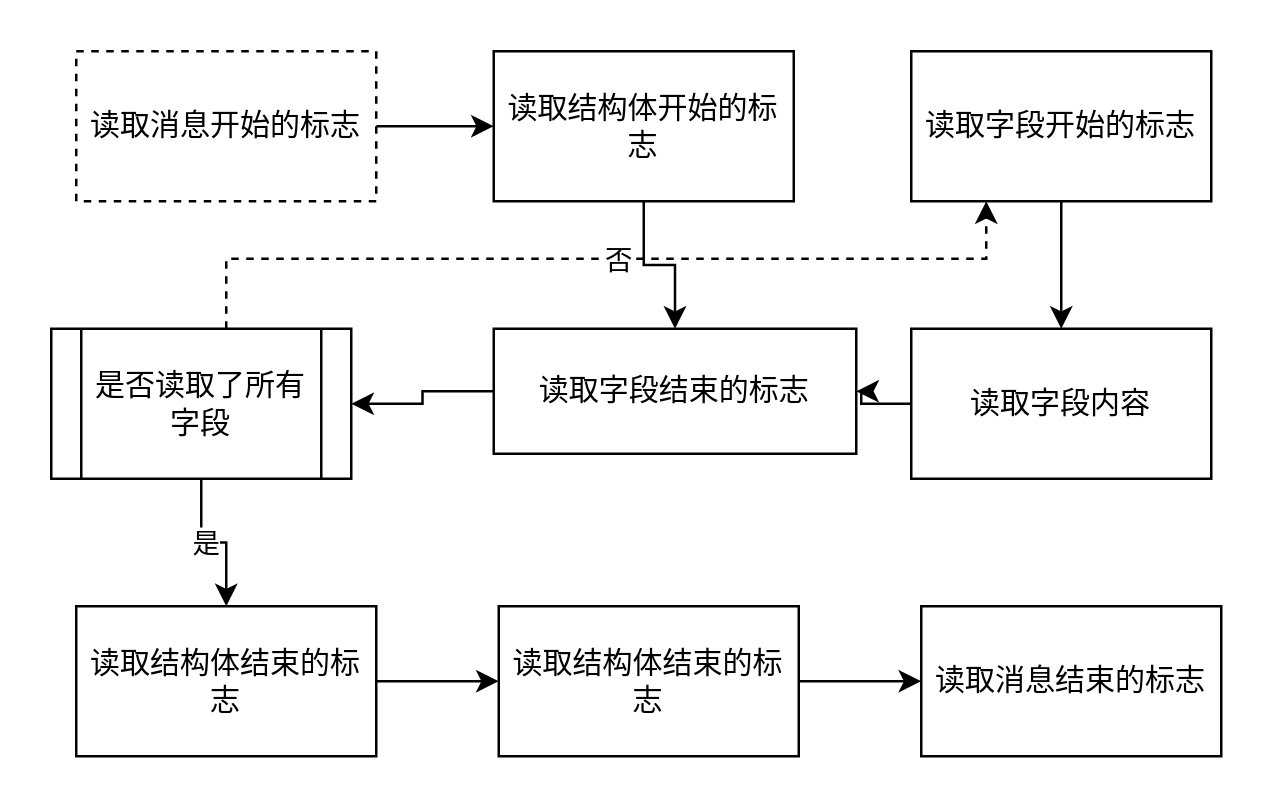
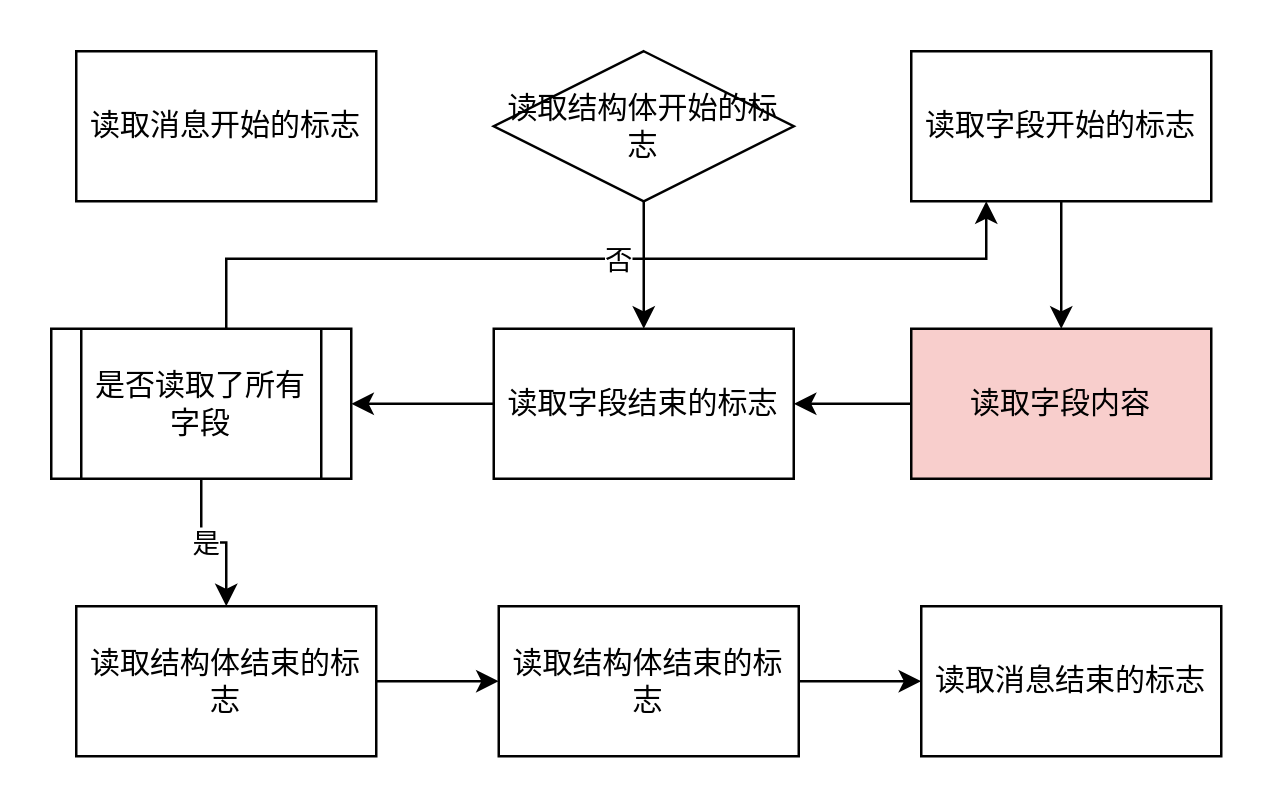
- <mxCell id="3" value="读取消息开始的标志" style="rounded=0;whiteSpace=wrap;html=1;dashed=1;" vertex="1" parent="1"><mxGeometry x="30" y="20" width="120" height="60" as="geometry" /></mxCell>
+ <mxCell id="3" value="读取消息开始的标志" style="rounded=0;whiteSpace=wrap;html=1;" vertex="1" parent="1"><mxGeometry x="30" y="20" width="120" height="60" as="geometry" /></mxCell>
- <mxCell id="2" style="edgeStyle=orthogonalEdgeStyle;rounded=0;orthogonalLoop=1;jettySize=auto;html=1;entryX=0;entryY=0.5;entryDx=0;entryDy=0;" edge="1" parent="1" source="3" target="5"><mxGeometry relative="1" as="geometry" /></mxCell>
- <mxCell id="5" value="读取结构体开始的标志" style="rounded=0;whiteSpace=wrap;html=1;" vertex="1" parent="1"><mxGeometry x="197" y="20" width="120" height="60" as="geometry" /></mxCell>
+ <mxCell id="5" value="读取结构体开始的标志" style="rhombus;whiteSpace=wrap;html=1;" vertex="1" parent="1"><mxGeometry x="197" y="20" width="120" height="60" as="geometry" /></mxCell>
- <mxCell id="16" style="edgeStyle=orthogonalEdgeStyle;rounded=0;orthogonalLoop=1;jettySize=auto;html=1;entryX=0.25;entryY=1;entryDx=0;entryDy=0;dashed=1;" edge="1" parent="1" source="20" target="7"><mxGeometry relative="1" as="geometry"><Array as="points"><mxPoint x="90" y="103" /><mxPoint x="394" y="103" /></Array></mxGeometry></mxCell>
+ <mxCell id="16" style="edgeStyle=orthogonalEdgeStyle;rounded=0;orthogonalLoop=1;jettySize=auto;html=1;entryX=0.25;entryY=1;entryDx=0;entryDy=0;" edge="1" parent="1" source="20" target="7"><mxGeometry relative="1" as="geometry"><Array as="points"><mxPoint x="90" y="103" /><mxPoint x="394" y="103" /></Array></mxGeometry></mxCell>
- <mxCell id="11" value="读取字段结束的标志" style="rounded=0;whiteSpace=wrap;html=1;" vertex="1" parent="1"><mxGeometry x="197" y="131" width="145" height="50" as="geometry" /></mxCell>
+ <mxCell id="11" value="读取字段结束的标志" style="rounded=0;whiteSpace=wrap;html=1;" vertex="1" parent="1"><mxGeometry x="197" y="131" width="120" height="60" as="geometry" /></mxCell>
- <mxCell id="9" value="读取字段内容" style="rounded=0;whiteSpace=wrap;html=1;" vertex="1" parent="1"><mxGeometry x="364" y="131" width="120" height="60" as="geometry" /></mxCell>
+ <mxCell id="9" value="读取字段内容" style="rounded=0;whiteSpace=wrap;html=1;fillColor=#f8cecc;" vertex="1" parent="1"><mxGeometry x="364" y="131" width="120" height="60" as="geometry" /></mxCell>
